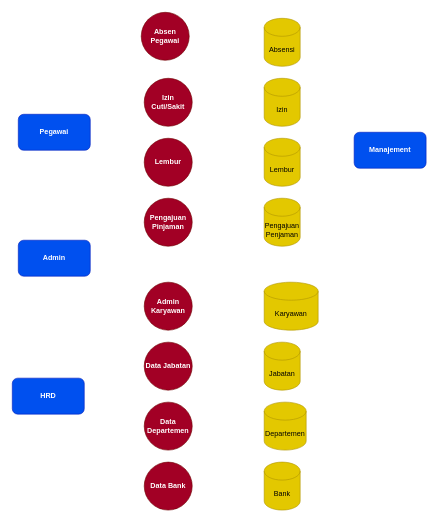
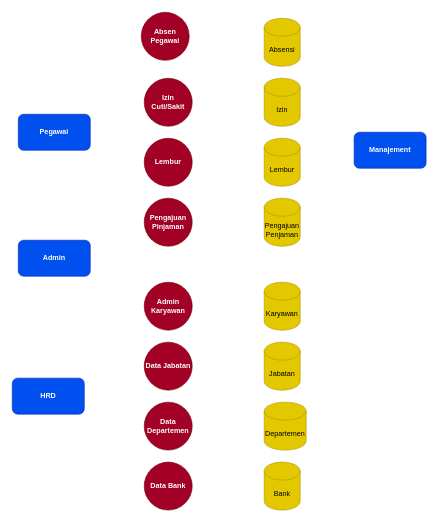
- <mxCell id="7" value="Karyawan" style="shape=cylinder3;whiteSpace=wrap;html=1;boundedLbl=1;backgroundOutline=1;size=15;fillColor=#e3c800;fontColor=#000000;strokeColor=#B09500;" vertex="1" parent="1"><mxGeometry x="440" y="470" width="90" height="80" as="geometry" /></mxCell>
+ <mxCell id="7" value="Karyawan" style="shape=cylinder3;whiteSpace=wrap;html=1;boundedLbl=1;backgroundOutline=1;size=15;fillColor=#e3c800;fontColor=#000000;strokeColor=#B09500;" vertex="1" parent="1"><mxGeometry x="440" y="470" width="60" height="80" as="geometry" /></mxCell>
